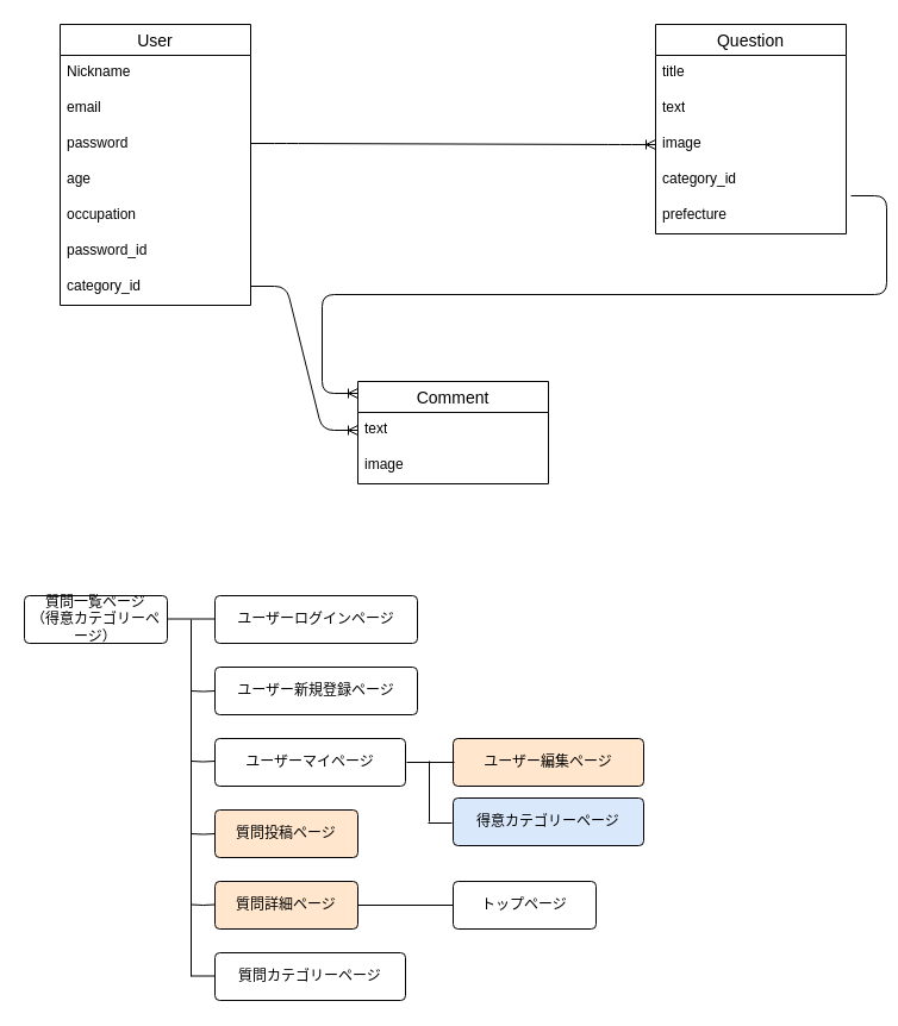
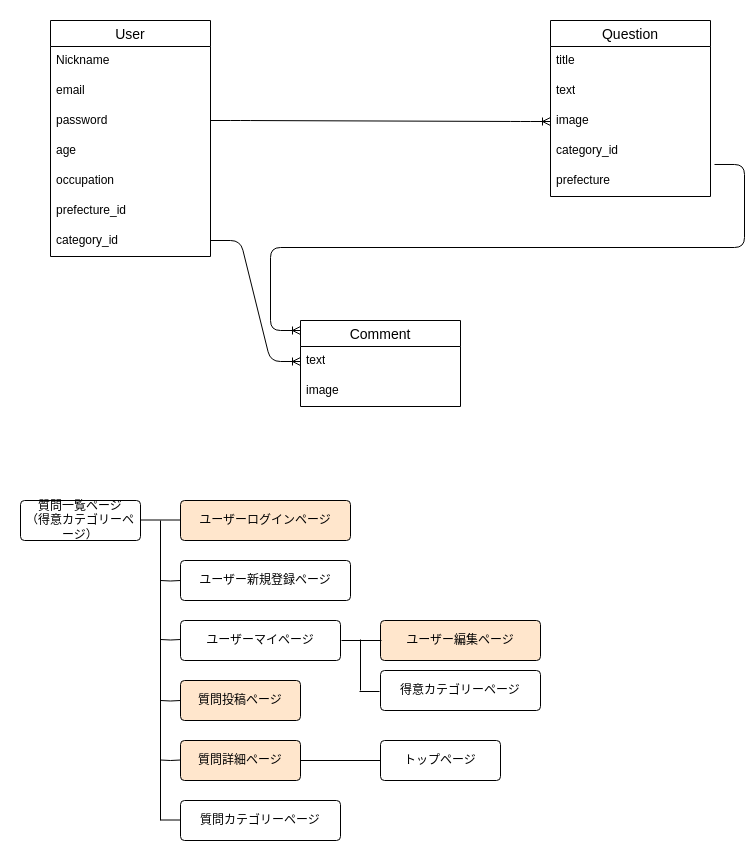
- <mxCell id="8" value="password_id" style="text;strokeColor=none;fillColor=none;spacingLeft=4;spacingRight=4;overflow=hidden;rotatable=0;points=[[0,0.5],[1,0.5]];portConstraint=eastwest;fontSize=12;whiteSpace=wrap;html=1;" vertex="1" parent="2"><mxGeometry y="176" width="160" height="30" as="geometry" /></mxCell>
+ <mxCell id="8" value="prefecture_id" style="text;strokeColor=none;fillColor=none;spacingLeft=4;spacingRight=4;overflow=hidden;rotatable=0;points=[[0,0.5],[1,0.5]];portConstraint=eastwest;fontSize=12;whiteSpace=wrap;html=1;" vertex="1" parent="2"><mxGeometry y="176" width="160" height="30" as="geometry" /></mxCell>
- <mxCell id="23" value="ユーザーログインページ" style="rounded=1;arcSize=10;whiteSpace=wrap;html=1;align=center;" vertex="1" parent="1"><mxGeometry x="180" y="500" width="170" height="40" as="geometry" /></mxCell>
+ <mxCell id="23" value="ユーザーログインページ" style="rounded=1;arcSize=10;whiteSpace=wrap;html=1;align=center;fillColor=#ffe6cc;" vertex="1" parent="1"><mxGeometry x="180" y="500" width="170" height="40" as="geometry" /></mxCell>
- <mxCell id="30" value="得意カテゴリーページ" style="rounded=1;arcSize=10;whiteSpace=wrap;html=1;align=center;fillColor=#dae8fc;" vertex="1" parent="1"><mxGeometry x="380" y="670" width="160" height="40" as="geometry" /></mxCell>
+ <mxCell id="30" value="得意カテゴリーページ" style="rounded=1;arcSize=10;whiteSpace=wrap;html=1;align=center;" vertex="1" parent="1"><mxGeometry x="380" y="670" width="160" height="40" as="geometry" /></mxCell>
